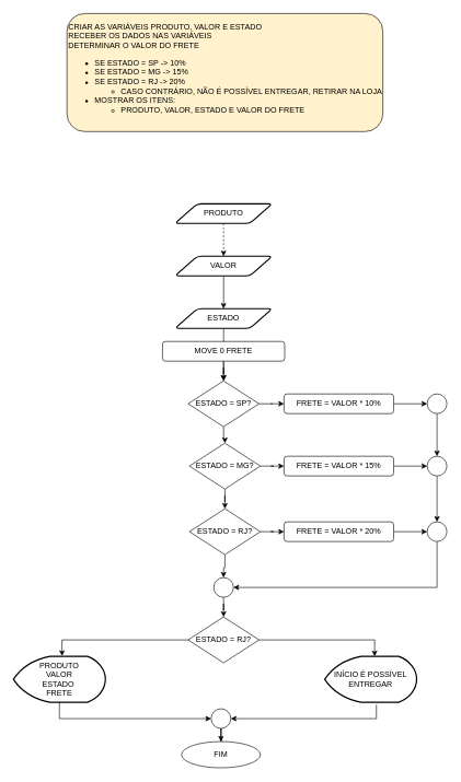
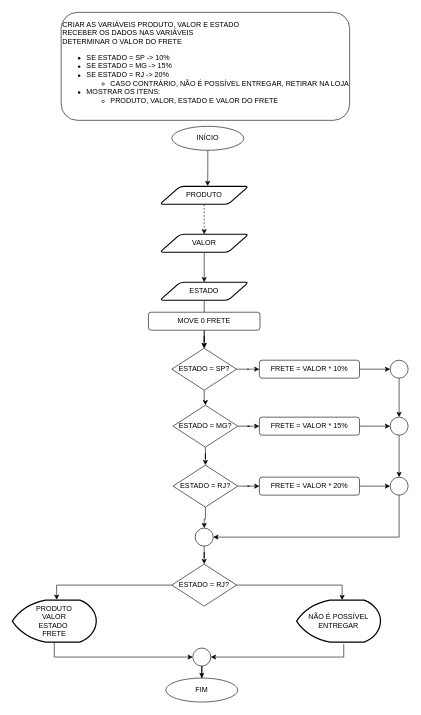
- <mxCell id="4" value="&lt;span style=&quot;background-color: initial;&quot;&gt;CRIAR AS VARIÁVEIS PRODUTO, VALOR E ESTADO&lt;/span&gt;&lt;br&gt;&lt;span style=&quot;background-color: initial;&quot;&gt;RECEBER OS DADOS NAS VARIÁVEIS&lt;/span&gt;&lt;br&gt;&lt;span style=&quot;background-color: initial;&quot;&gt;DETERMINAR O VALOR DO FRETE&lt;/span&gt;&lt;br&gt;&lt;ul&gt;&lt;li&gt;SE ESTADO = SP -&amp;gt; 10%&lt;/li&gt;&lt;li&gt;SE ESTADO = MG -&amp;gt; 15%&lt;/li&gt;&lt;li&gt;SE ESTADO = RJ -&amp;gt; 20%&lt;/li&gt;&lt;ul&gt;&lt;li&gt;CASO CONTRÁRIO, NÃO É POSSÍVEL ENTREGAR, RETIRAR NA LOJA&lt;/li&gt;&lt;/ul&gt;&lt;li&gt;MOSTRAR OS ITENS:&lt;/li&gt;&lt;ul&gt;&lt;li&gt;PRODUTO, VALOR, ESTADO E VALOR DO FRETE&lt;/li&gt;&lt;/ul&gt;&lt;/ul&gt;" style="rounded=1;whiteSpace=wrap;html=1;align=left;fillColor=#fff2cc;" parent="1" vertex="1"><mxGeometry x="101.5" y="20" width="481" height="180" as="geometry" /></mxCell>
+ <mxCell id="4" value="&lt;span style=&quot;background-color: initial;&quot;&gt;CRIAR AS VARIÁVEIS PRODUTO, VALOR E ESTADO&lt;/span&gt;&lt;br&gt;&lt;span style=&quot;background-color: initial;&quot;&gt;RECEBER OS DADOS NAS VARIÁVEIS&lt;/span&gt;&lt;br&gt;&lt;span style=&quot;background-color: initial;&quot;&gt;DETERMINAR O VALOR DO FRETE&lt;/span&gt;&lt;br&gt;&lt;ul&gt;&lt;li&gt;SE ESTADO = SP -&amp;gt; 10%&lt;/li&gt;&lt;li&gt;SE ESTADO = MG -&amp;gt; 15%&lt;/li&gt;&lt;li&gt;SE ESTADO = RJ -&amp;gt; 20%&lt;/li&gt;&lt;ul&gt;&lt;li&gt;CASO CONTRÁRIO, NÃO É POSSÍVEL ENTREGAR, RETIRAR NA LOJA&lt;/li&gt;&lt;/ul&gt;&lt;li&gt;MOSTRAR OS ITENS:&lt;/li&gt;&lt;ul&gt;&lt;li&gt;PRODUTO, VALOR, ESTADO E VALOR DO FRETE&lt;/li&gt;&lt;/ul&gt;&lt;/ul&gt;" style="rounded=1;whiteSpace=wrap;html=1;align=left;" parent="1" vertex="1"><mxGeometry x="101.5" y="20" width="481" height="180" as="geometry" /></mxCell>
+ <mxCell id="3" value="INÍCIO" style="ellipse;whiteSpace=wrap;html=1;" parent="1" vertex="1"><mxGeometry x="286" y="210" width="120" height="40" as="geometry" /></mxCell>
+ <mxCell id="2" value="" style="edgeStyle=orthogonalEdgeStyle;rounded=0;orthogonalLoop=1;jettySize=auto;html=1;entryX=0.539;entryY=-0.015;entryDx=0;entryDy=0;entryPerimeter=0;" edge="1" parent="1" source="3" target="6"><mxGeometry relative="1" as="geometry" /></mxCell>
- <mxCell id="37" value="INÍCIO É POSSÍVEL ENTREGAR" style="strokeWidth=2;html=1;shape=mxgraph.flowchart.display;whiteSpace=wrap;" vertex="1" parent="1"><mxGeometry x="494" y="1000" width="140" height="70" as="geometry" /></mxCell>
+ <mxCell id="37" value="NÃO É POSSÍVEL ENTREGAR" style="strokeWidth=2;html=1;shape=mxgraph.flowchart.display;whiteSpace=wrap;" vertex="1" parent="1"><mxGeometry x="494" y="1000" width="140" height="70" as="geometry" /></mxCell>
